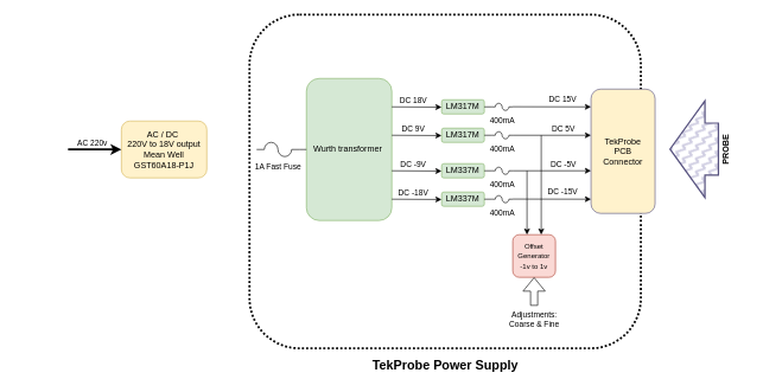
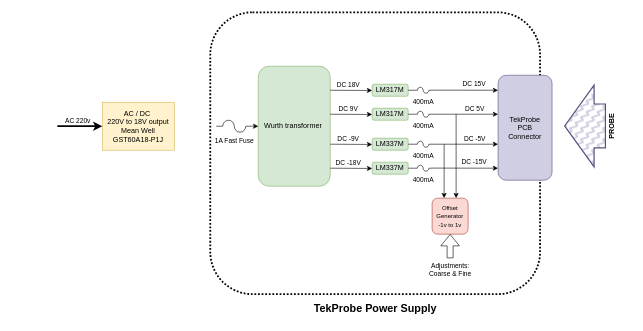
- <mxCell id="3" value="AC / DC&amp;nbsp;&lt;br&gt;220V to 18V output&lt;br&gt;Mean Well GST60A18-P1J" style="rounded=1;whiteSpace=wrap;html=1;fillColor=#fff2cc;strokeColor=#d6b656;" parent="1" vertex="1"><mxGeometry x="170" y="170" width="120" height="80" as="geometry" /></mxCell>
+ <mxCell id="3" value="AC / DC&amp;nbsp;&lt;br&gt;220V to 18V output&lt;br&gt;Mean Well GST60A18-P1J" style="whiteSpace=wrap;html=1;fillColor=#fff2cc;strokeColor=#d6b656;rounded=0;" parent="1" vertex="1"><mxGeometry x="170" y="170" width="120" height="80" as="geometry" /></mxCell>
- <mxCell id="42" style="edgeStyle=orthogonalEdgeStyle;rounded=0;orthogonalLoop=1;jettySize=auto;html=1;exitX=1;exitY=0.5;exitDx=0;exitDy=0;exitPerimeter=0;entryX=0;entryY=0.5;entryDx=0;entryDy=0;endArrow=none;" parent="1" source="43" target="6" edge="1"><mxGeometry relative="1" as="geometry" /></mxCell>
+ <mxCell id="42" style="edgeStyle=orthogonalEdgeStyle;rounded=0;orthogonalLoop=1;jettySize=auto;html=1;exitX=1;exitY=0.5;exitDx=0;exitDy=0;exitPerimeter=0;entryX=0;entryY=0.5;entryDx=0;entryDy=0;" parent="1" source="43" target="6" edge="1"><mxGeometry relative="1" as="geometry" /></mxCell>
- <mxCell id="35" value="TekProbe&lt;br&gt;PCB&lt;br&gt;Connector" style="rounded=1;whiteSpace=wrap;html=1;fillColor=#fff2cc;strokeColor=#56517e;" parent="1" vertex="1"><mxGeometry x="830" y="125" width="90" height="175" as="geometry" /></mxCell>
+ <mxCell id="35" value="TekProbe&lt;br&gt;PCB&lt;br&gt;Connector" style="rounded=1;whiteSpace=wrap;html=1;fillColor=#d0cee2;strokeColor=#56517e;" parent="1" vertex="1"><mxGeometry x="830" y="125" width="90" height="175" as="geometry" /></mxCell>
